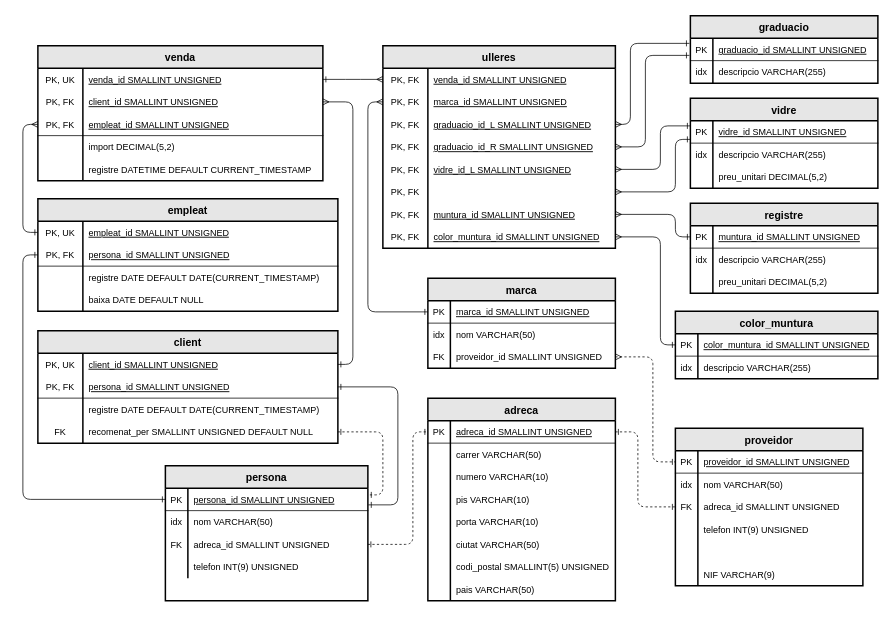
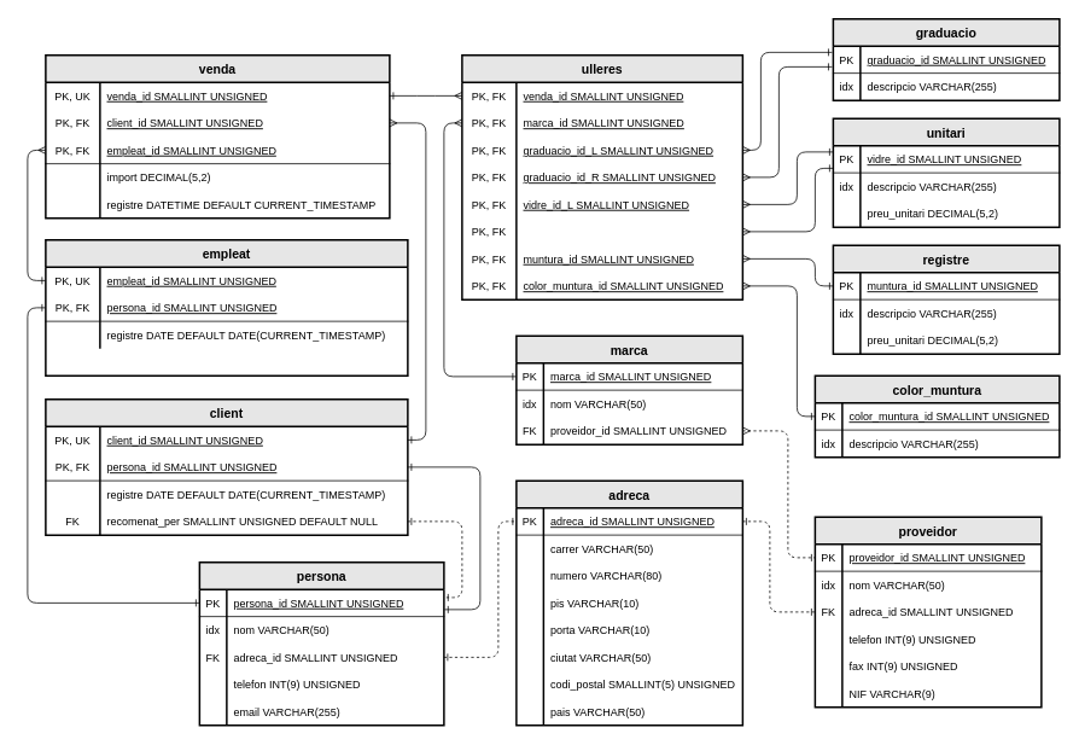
- <mxCell id="94" value="vidre" style="shape=table;startSize=30;container=1;collapsible=1;childLayout=tableLayout;fixedRows=1;rowLines=0;fontStyle=1;align=center;resizeLast=1;fillColor=#E6E6E6;fontSize=14;strokeWidth=2;" parent="1" vertex="1"><mxGeometry x="920" y="130" width="250" height="120" as="geometry" /></mxCell>
+ <mxCell id="94" value="unitari" style="shape=table;startSize=30;container=1;collapsible=1;childLayout=tableLayout;fixedRows=1;rowLines=0;fontStyle=1;align=center;resizeLast=1;fillColor=#E6E6E6;fontSize=14;strokeWidth=2;" parent="1" vertex="1"><mxGeometry x="920" y="130" width="250" height="120" as="geometry" /></mxCell>
- <mxCell id="171" value="baixa DATE DEFAULT NULL" style="shape=partialRectangle;connectable=0;fillColor=none;top=0;left=0;bottom=0;right=0;align=left;spacingLeft=6;overflow=hidden;" parent="169" vertex="1"><mxGeometry x="60" width="340" height="30" as="geometry" /></mxCell>
- <mxCell id="11" value="numero VARCHAR(10)" style="shape=partialRectangle;connectable=0;fillColor=none;top=0;left=0;bottom=0;right=0;align=left;spacingLeft=6;overflow=hidden;" parent="9" vertex="1"><mxGeometry x="30" width="220" height="30" as="geometry" /></mxCell>
+ <mxCell id="11" value="numero VARCHAR(80)" style="shape=partialRectangle;connectable=0;fillColor=none;top=0;left=0;bottom=0;right=0;align=left;spacingLeft=6;overflow=hidden;" parent="9" vertex="1"><mxGeometry x="30" width="220" height="30" as="geometry" /></mxCell>
+ <mxCell id="66" value="fax INT(9) UNSIGNED" style="shape=partialRectangle;connectable=0;fillColor=none;top=0;left=0;bottom=0;right=0;align=left;spacingLeft=6;overflow=hidden;" parent="64" vertex="1"><mxGeometry x="30" width="220" height="30" as="geometry" /></mxCell>
+ <mxCell id="119" value="email VARCHAR(255)" style="shape=partialRectangle;connectable=0;fillColor=none;top=0;left=0;bottom=0;right=0;align=left;spacingLeft=6;overflow=hidden;" parent="117" vertex="1"><mxGeometry x="30" width="240" height="30" as="geometry" /></mxCell>
